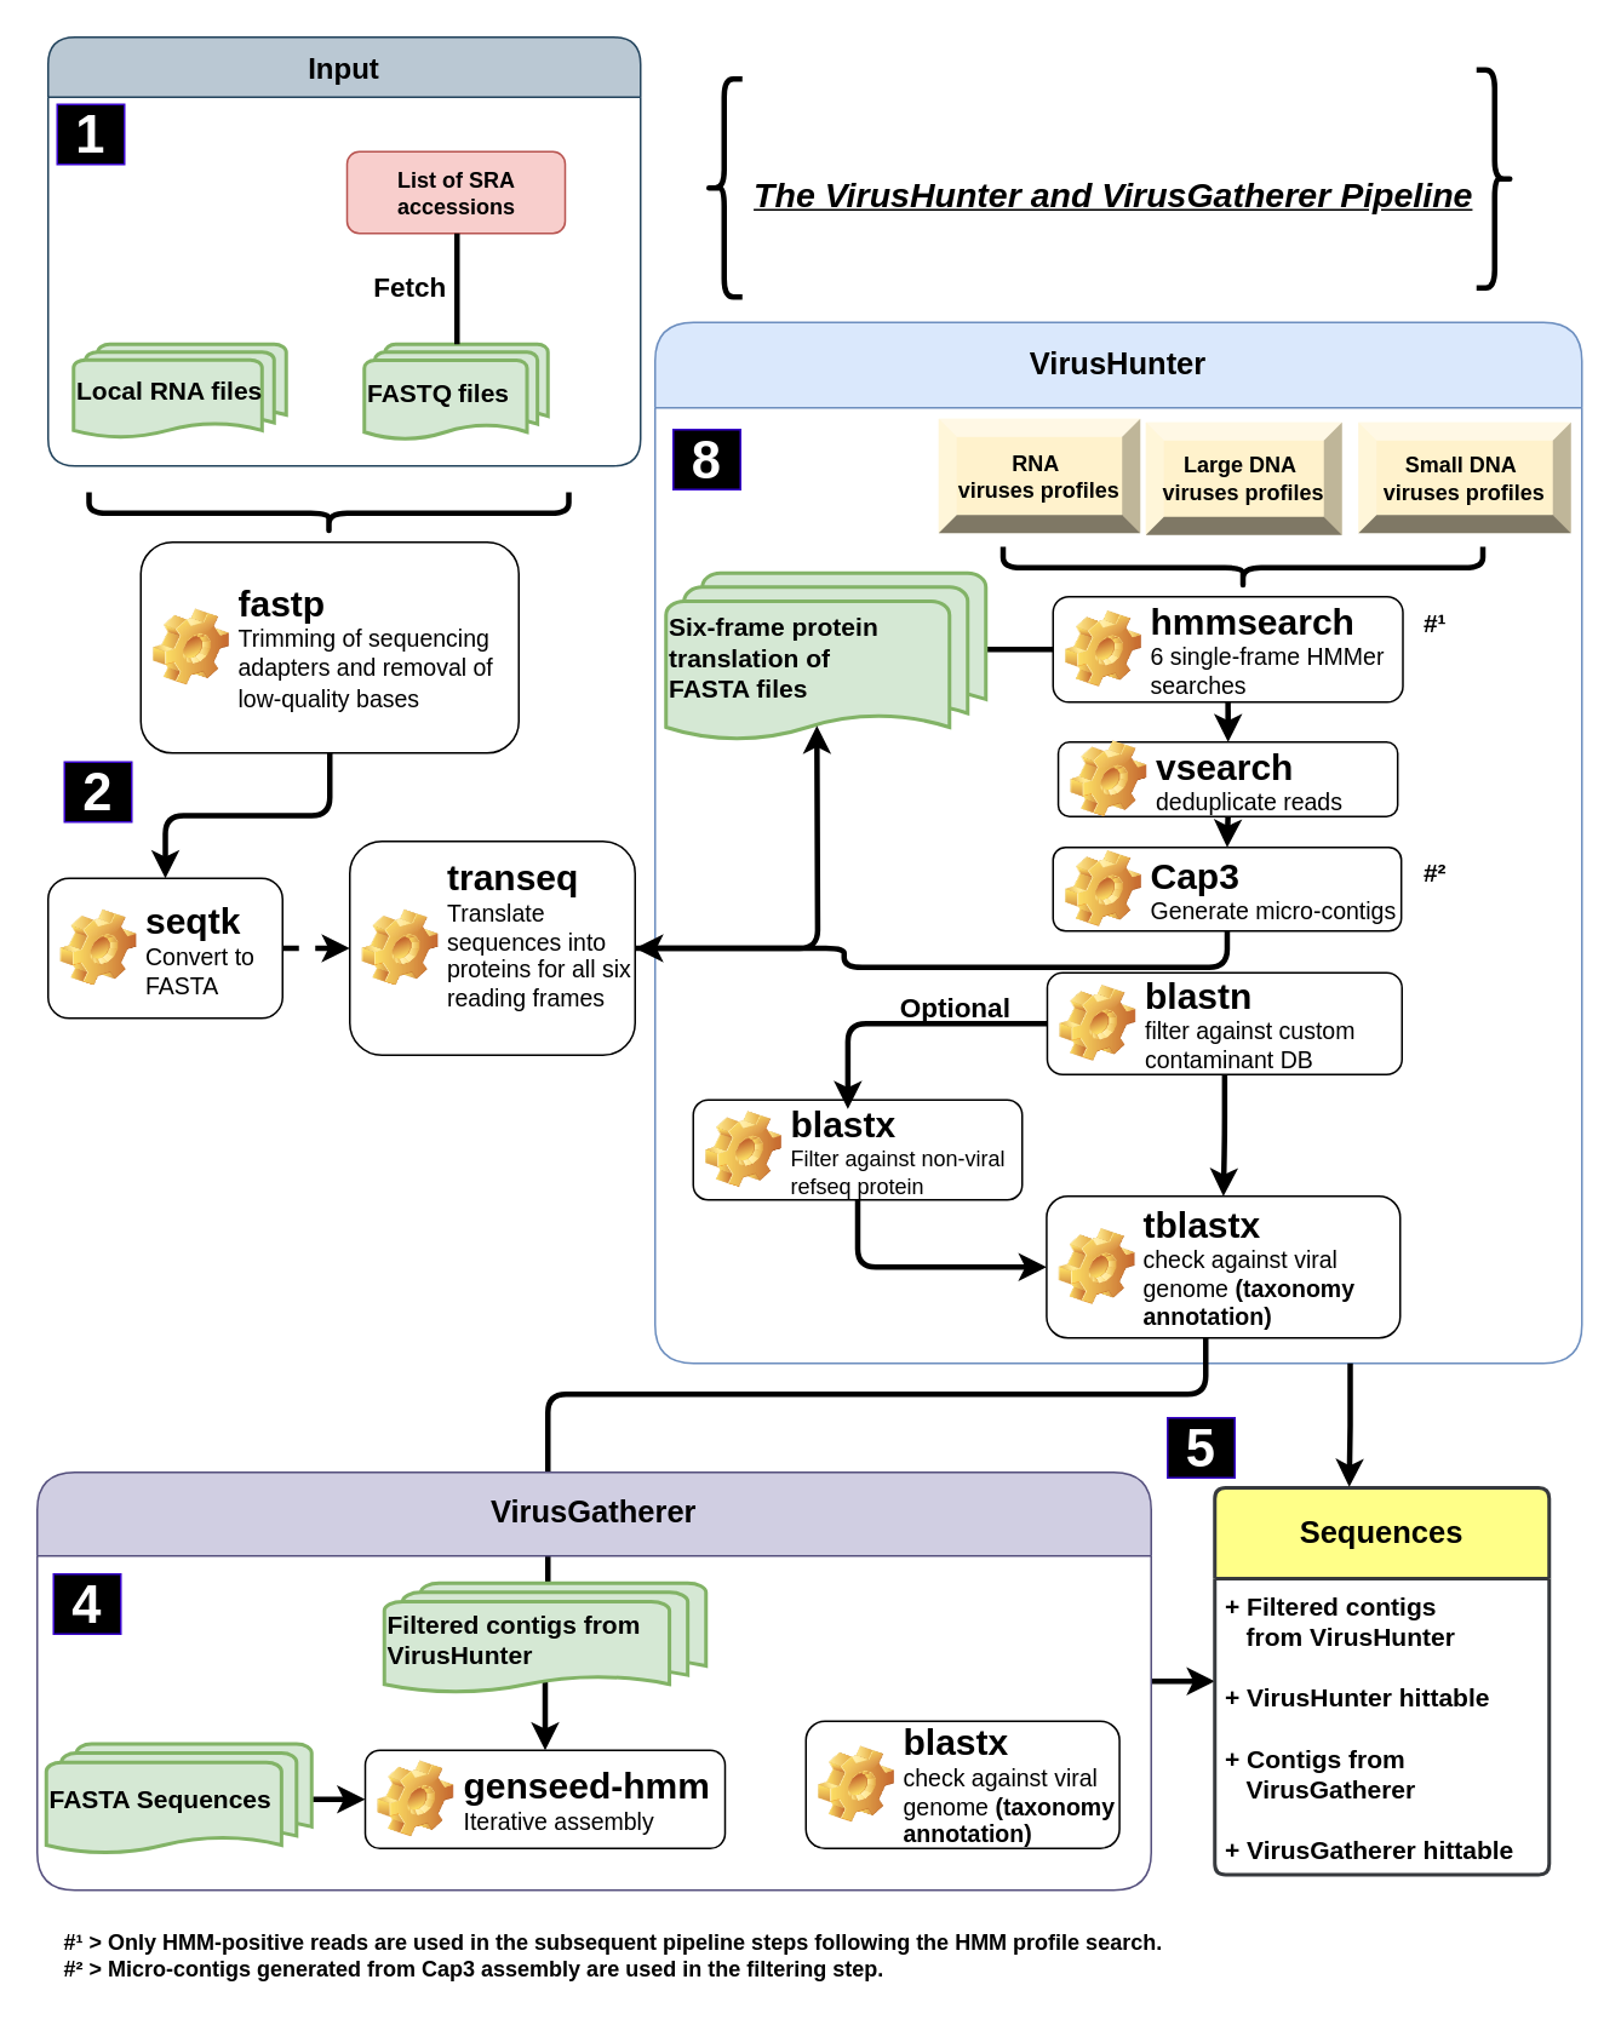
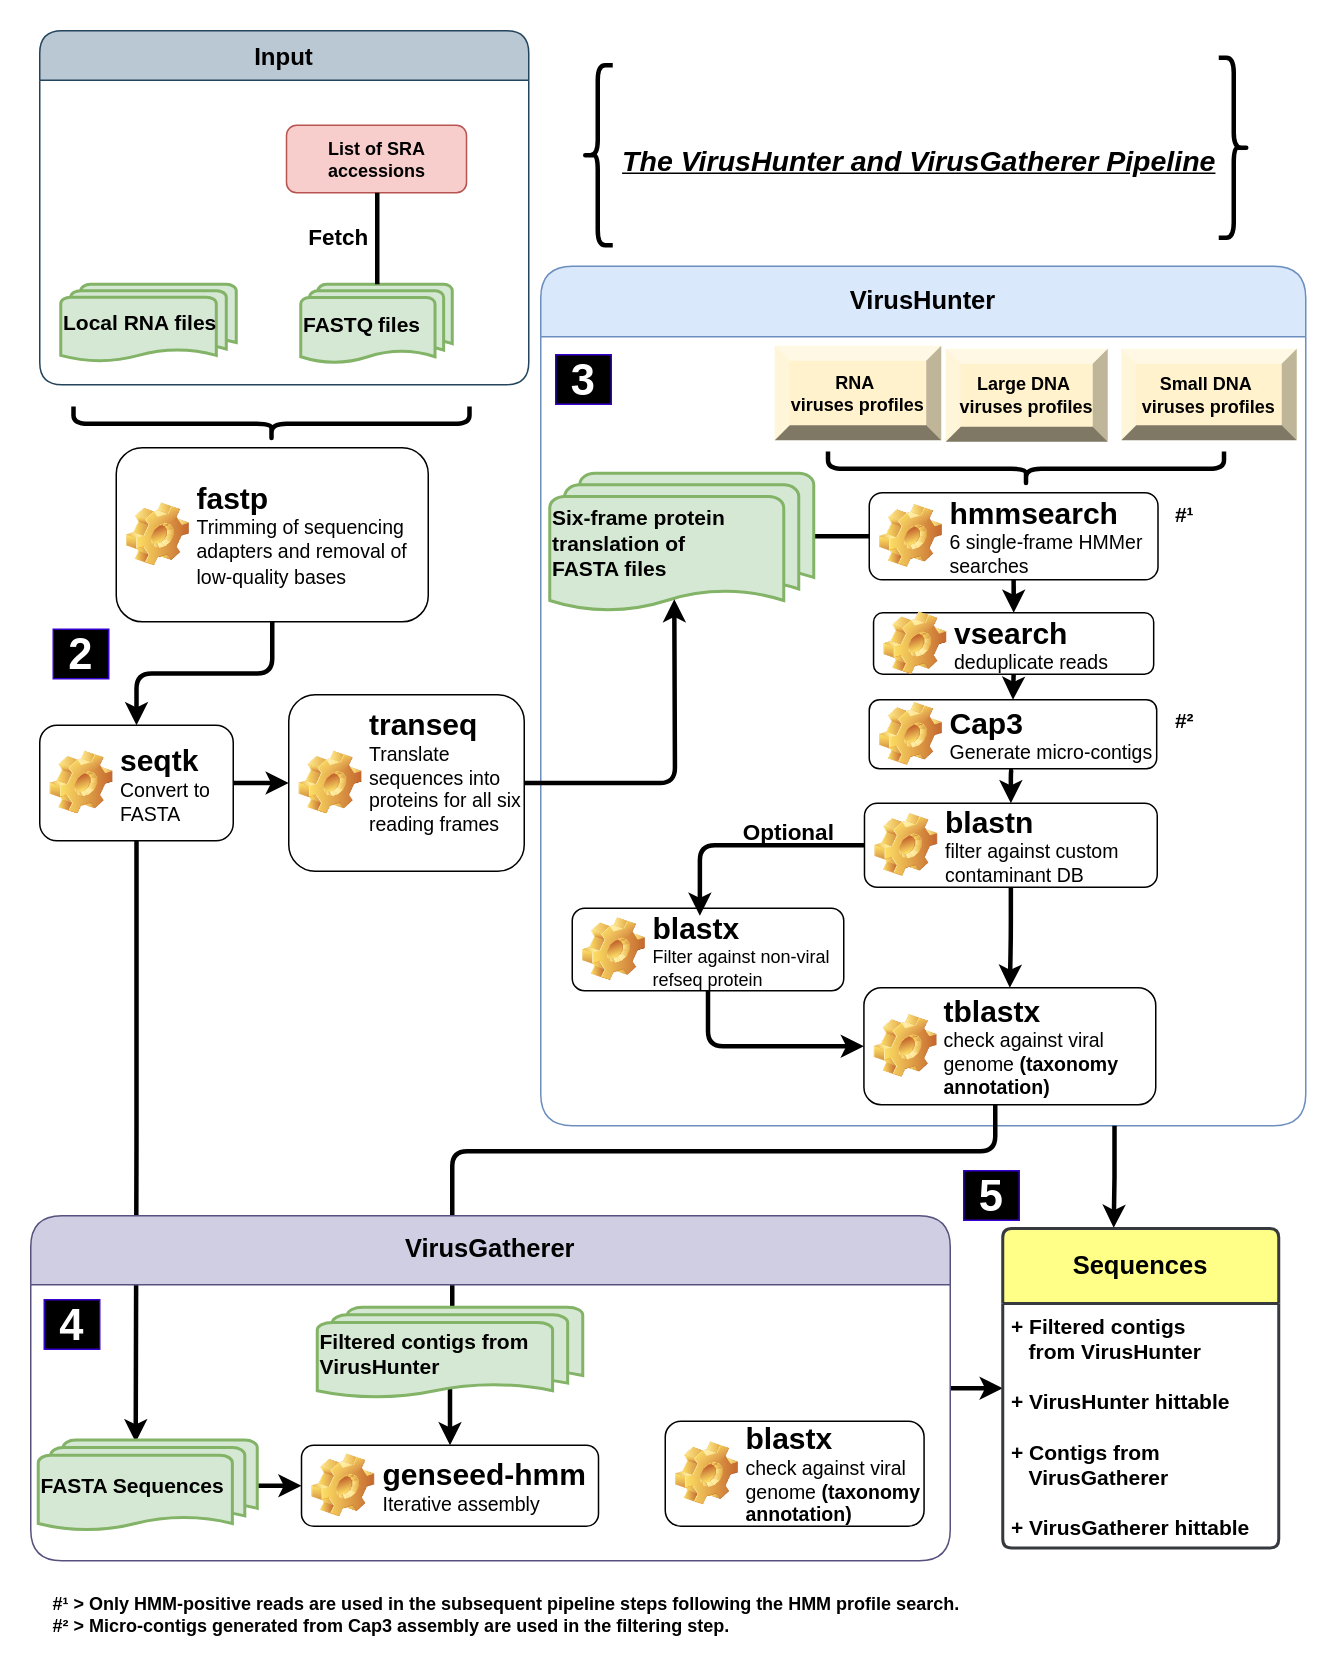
- <mxCell id="31" value="&lt;b&gt;&lt;font style=&quot;font-size: 29px;&quot;&gt;1&lt;/font&gt;&lt;/b&gt;" style="html=1;whiteSpace=wrap;container=1;recursiveResize=0;collapsible=0;fillColor=#000000;strokeColor=#3700CC;fontColor=#ffffff;" parent="25" vertex="1"><mxGeometry x="5" y="37" width="37" height="33" as="geometry" /></mxCell>
- <mxCell id="24" value="&lt;font style=&quot;font-size: 29px;&quot;&gt;&lt;b&gt;8&lt;/b&gt;&lt;/font&gt;" style="html=1;whiteSpace=wrap;container=1;recursiveResize=0;collapsible=0;fillColor=#000000;strokeColor=#3700CC;fontColor=#ffffff;" parent="2" vertex="1"><mxGeometry x="10" y="59" width="37" height="33" as="geometry" /></mxCell>
+ <mxCell id="24" value="&lt;font style=&quot;font-size: 29px;&quot;&gt;&lt;b&gt;3&lt;/b&gt;&lt;/font&gt;" style="html=1;whiteSpace=wrap;container=1;recursiveResize=0;collapsible=0;fillColor=#000000;strokeColor=#3700CC;fontColor=#ffffff;" parent="2" vertex="1"><mxGeometry x="10" y="59" width="37" height="33" as="geometry" /></mxCell>
- <mxCell id="34" style="edgeStyle=orthogonalEdgeStyle;rounded=1;orthogonalLoop=1;jettySize=auto;html=1;exitX=1;exitY=0.5;exitDx=0;exitDy=0;entryX=0;entryY=0.5;entryDx=0;entryDy=0;labelBackgroundColor=none;fontColor=default;strokeWidth=3;dashed=1;" parent="1" source="35" target="36" edge="1"><mxGeometry relative="1" as="geometry" /></mxCell>
+ <mxCell id="34" style="edgeStyle=orthogonalEdgeStyle;rounded=1;orthogonalLoop=1;jettySize=auto;html=1;exitX=1;exitY=0.5;exitDx=0;exitDy=0;entryX=0;entryY=0.5;entryDx=0;entryDy=0;labelBackgroundColor=none;fontColor=default;strokeWidth=3;" parent="1" source="35" target="36" edge="1"><mxGeometry relative="1" as="geometry" /></mxCell>
- <mxCell id="12" style="edgeStyle=orthogonalEdgeStyle;rounded=1;orthogonalLoop=1;jettySize=auto;html=1;exitX=0.5;exitY=1;exitDx=0;exitDy=0;labelBackgroundColor=none;fontColor=default;strokeWidth=3;" parent="2" source="13" target="36" edge="1"><mxGeometry relative="1" as="geometry" /></mxCell>
+ <mxCell id="12" style="edgeStyle=orthogonalEdgeStyle;rounded=1;orthogonalLoop=1;jettySize=auto;html=1;exitX=0.5;exitY=1;exitDx=0;exitDy=0;entryX=0.5;entryY=0;entryDx=0;entryDy=0;labelBackgroundColor=none;fontColor=default;strokeWidth=3;" parent="2" source="13" target="15" edge="1"><mxGeometry relative="1" as="geometry" /></mxCell>
+ <mxCell id="39" style="edgeStyle=orthogonalEdgeStyle;rounded=1;orthogonalLoop=1;jettySize=auto;html=1;exitX=0.5;exitY=1;exitDx=0;exitDy=0;entryX=0.445;entryY=0.025;entryDx=0;entryDy=0;entryPerimeter=0;labelBackgroundColor=none;fontColor=default;strokeWidth=3;" parent="1" source="35" target="44" edge="1"><mxGeometry relative="1" as="geometry"><mxPoint x="92" y="942" as="targetPoint" /></mxGeometry></mxCell>
